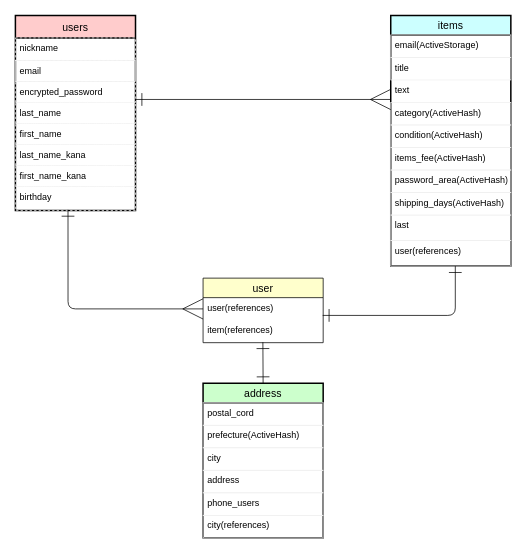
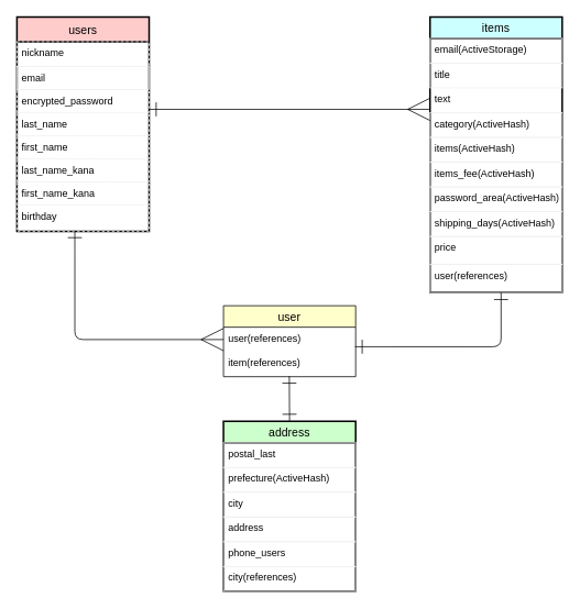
- <mxCell id="16" value="condition(ActiveHash)" style="text;fillColor=none;spacingLeft=4;spacingRight=4;overflow=hidden;rotatable=0;points=[[0,0.5],[1,0.5]];portConstraint=eastwest;fontSize=12;strokeColor=#f0f0f0;" parent="11" vertex="1"><mxGeometry y="146" width="160" height="30" as="geometry" /></mxCell>
+ <mxCell id="16" value="items(ActiveHash)" style="text;fillColor=none;spacingLeft=4;spacingRight=4;overflow=hidden;rotatable=0;points=[[0,0.5],[1,0.5]];portConstraint=eastwest;fontSize=12;strokeColor=#f0f0f0;" parent="11" vertex="1"><mxGeometry y="146" width="160" height="30" as="geometry" /></mxCell>
- <mxCell id="20" value="last" style="text;fillColor=none;spacingLeft=4;spacingRight=4;overflow=hidden;rotatable=0;points=[[0,0.5],[1,0.5]];portConstraint=eastwest;fontSize=12;strokeColor=#f0f0f0;" parent="11" vertex="1"><mxGeometry y="266" width="160" height="34" as="geometry" /></mxCell>
+ <mxCell id="20" value="price" style="text;fillColor=none;spacingLeft=4;spacingRight=4;overflow=hidden;rotatable=0;points=[[0,0.5],[1,0.5]];portConstraint=eastwest;fontSize=12;strokeColor=#f0f0f0;" parent="11" vertex="1"><mxGeometry y="266" width="160" height="34" as="geometry" /></mxCell>
- <mxCell id="23" value="postal_cord" style="text;fillColor=none;spacingLeft=4;spacingRight=4;overflow=hidden;rotatable=0;points=[[0,0.5],[1,0.5]];portConstraint=eastwest;fontSize=12;strokeColor=#f0f0f0;" parent="22" vertex="1"><mxGeometry y="26" width="160" height="30" as="geometry" /></mxCell>
+ <mxCell id="23" value="postal_last" style="text;fillColor=none;spacingLeft=4;spacingRight=4;overflow=hidden;rotatable=0;points=[[0,0.5],[1,0.5]];portConstraint=eastwest;fontSize=12;strokeColor=#f0f0f0;" parent="22" vertex="1"><mxGeometry y="26" width="160" height="30" as="geometry" /></mxCell>
